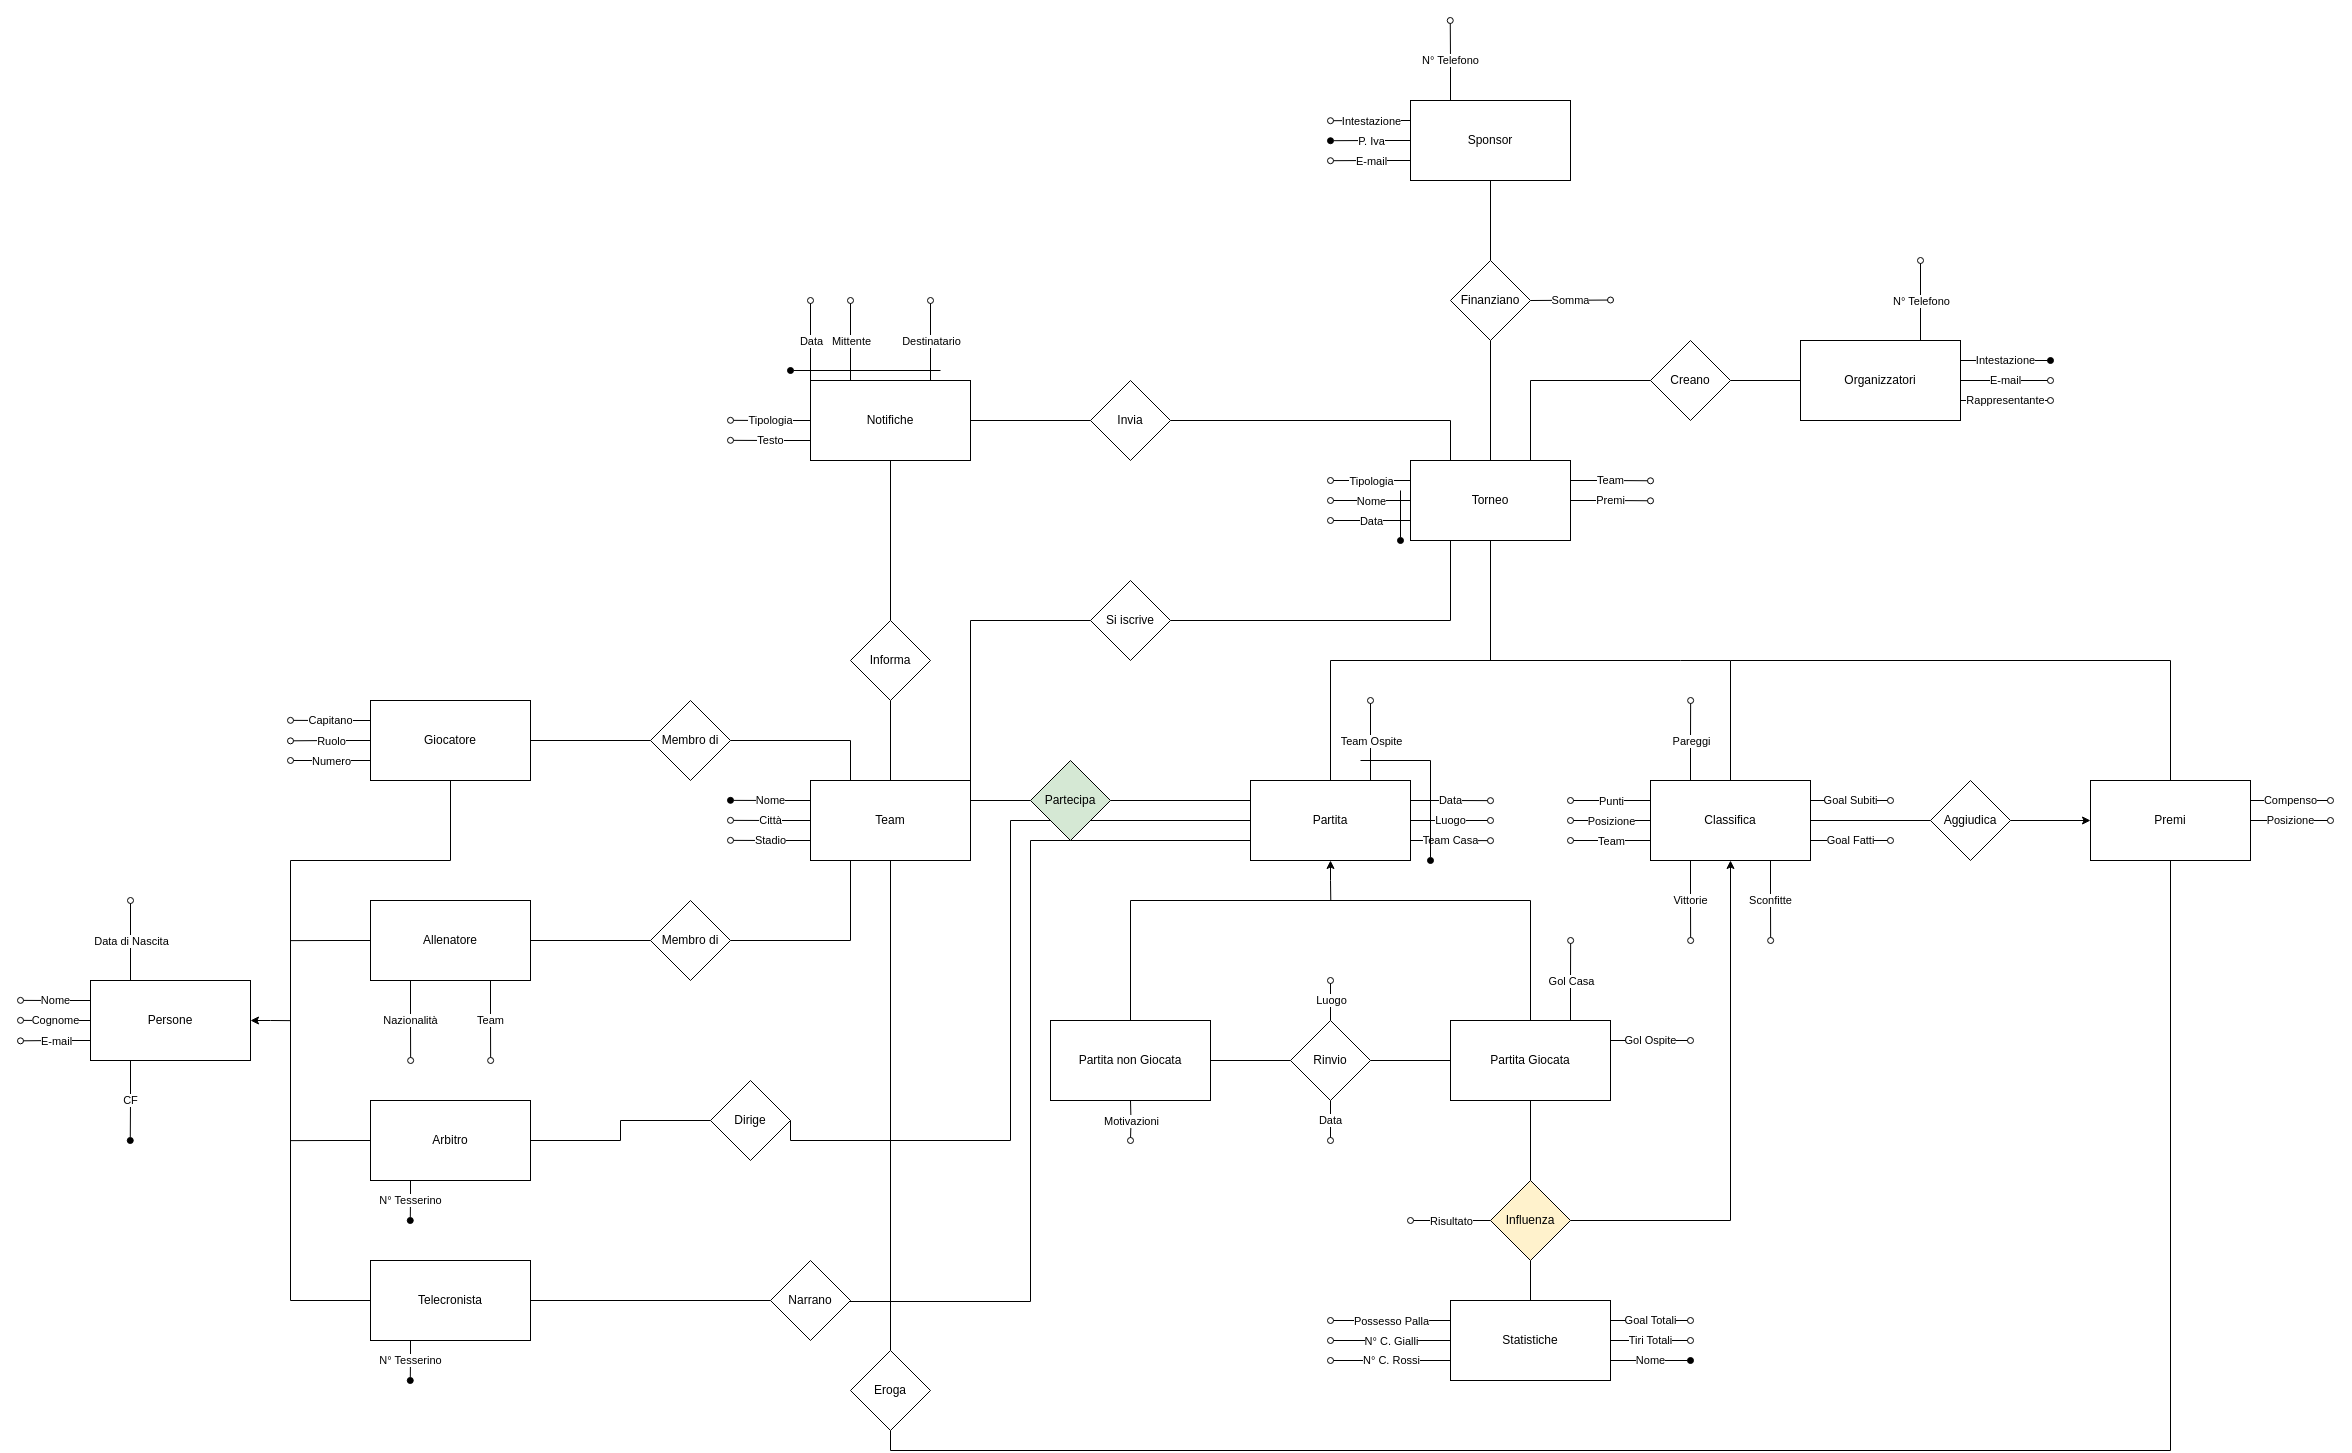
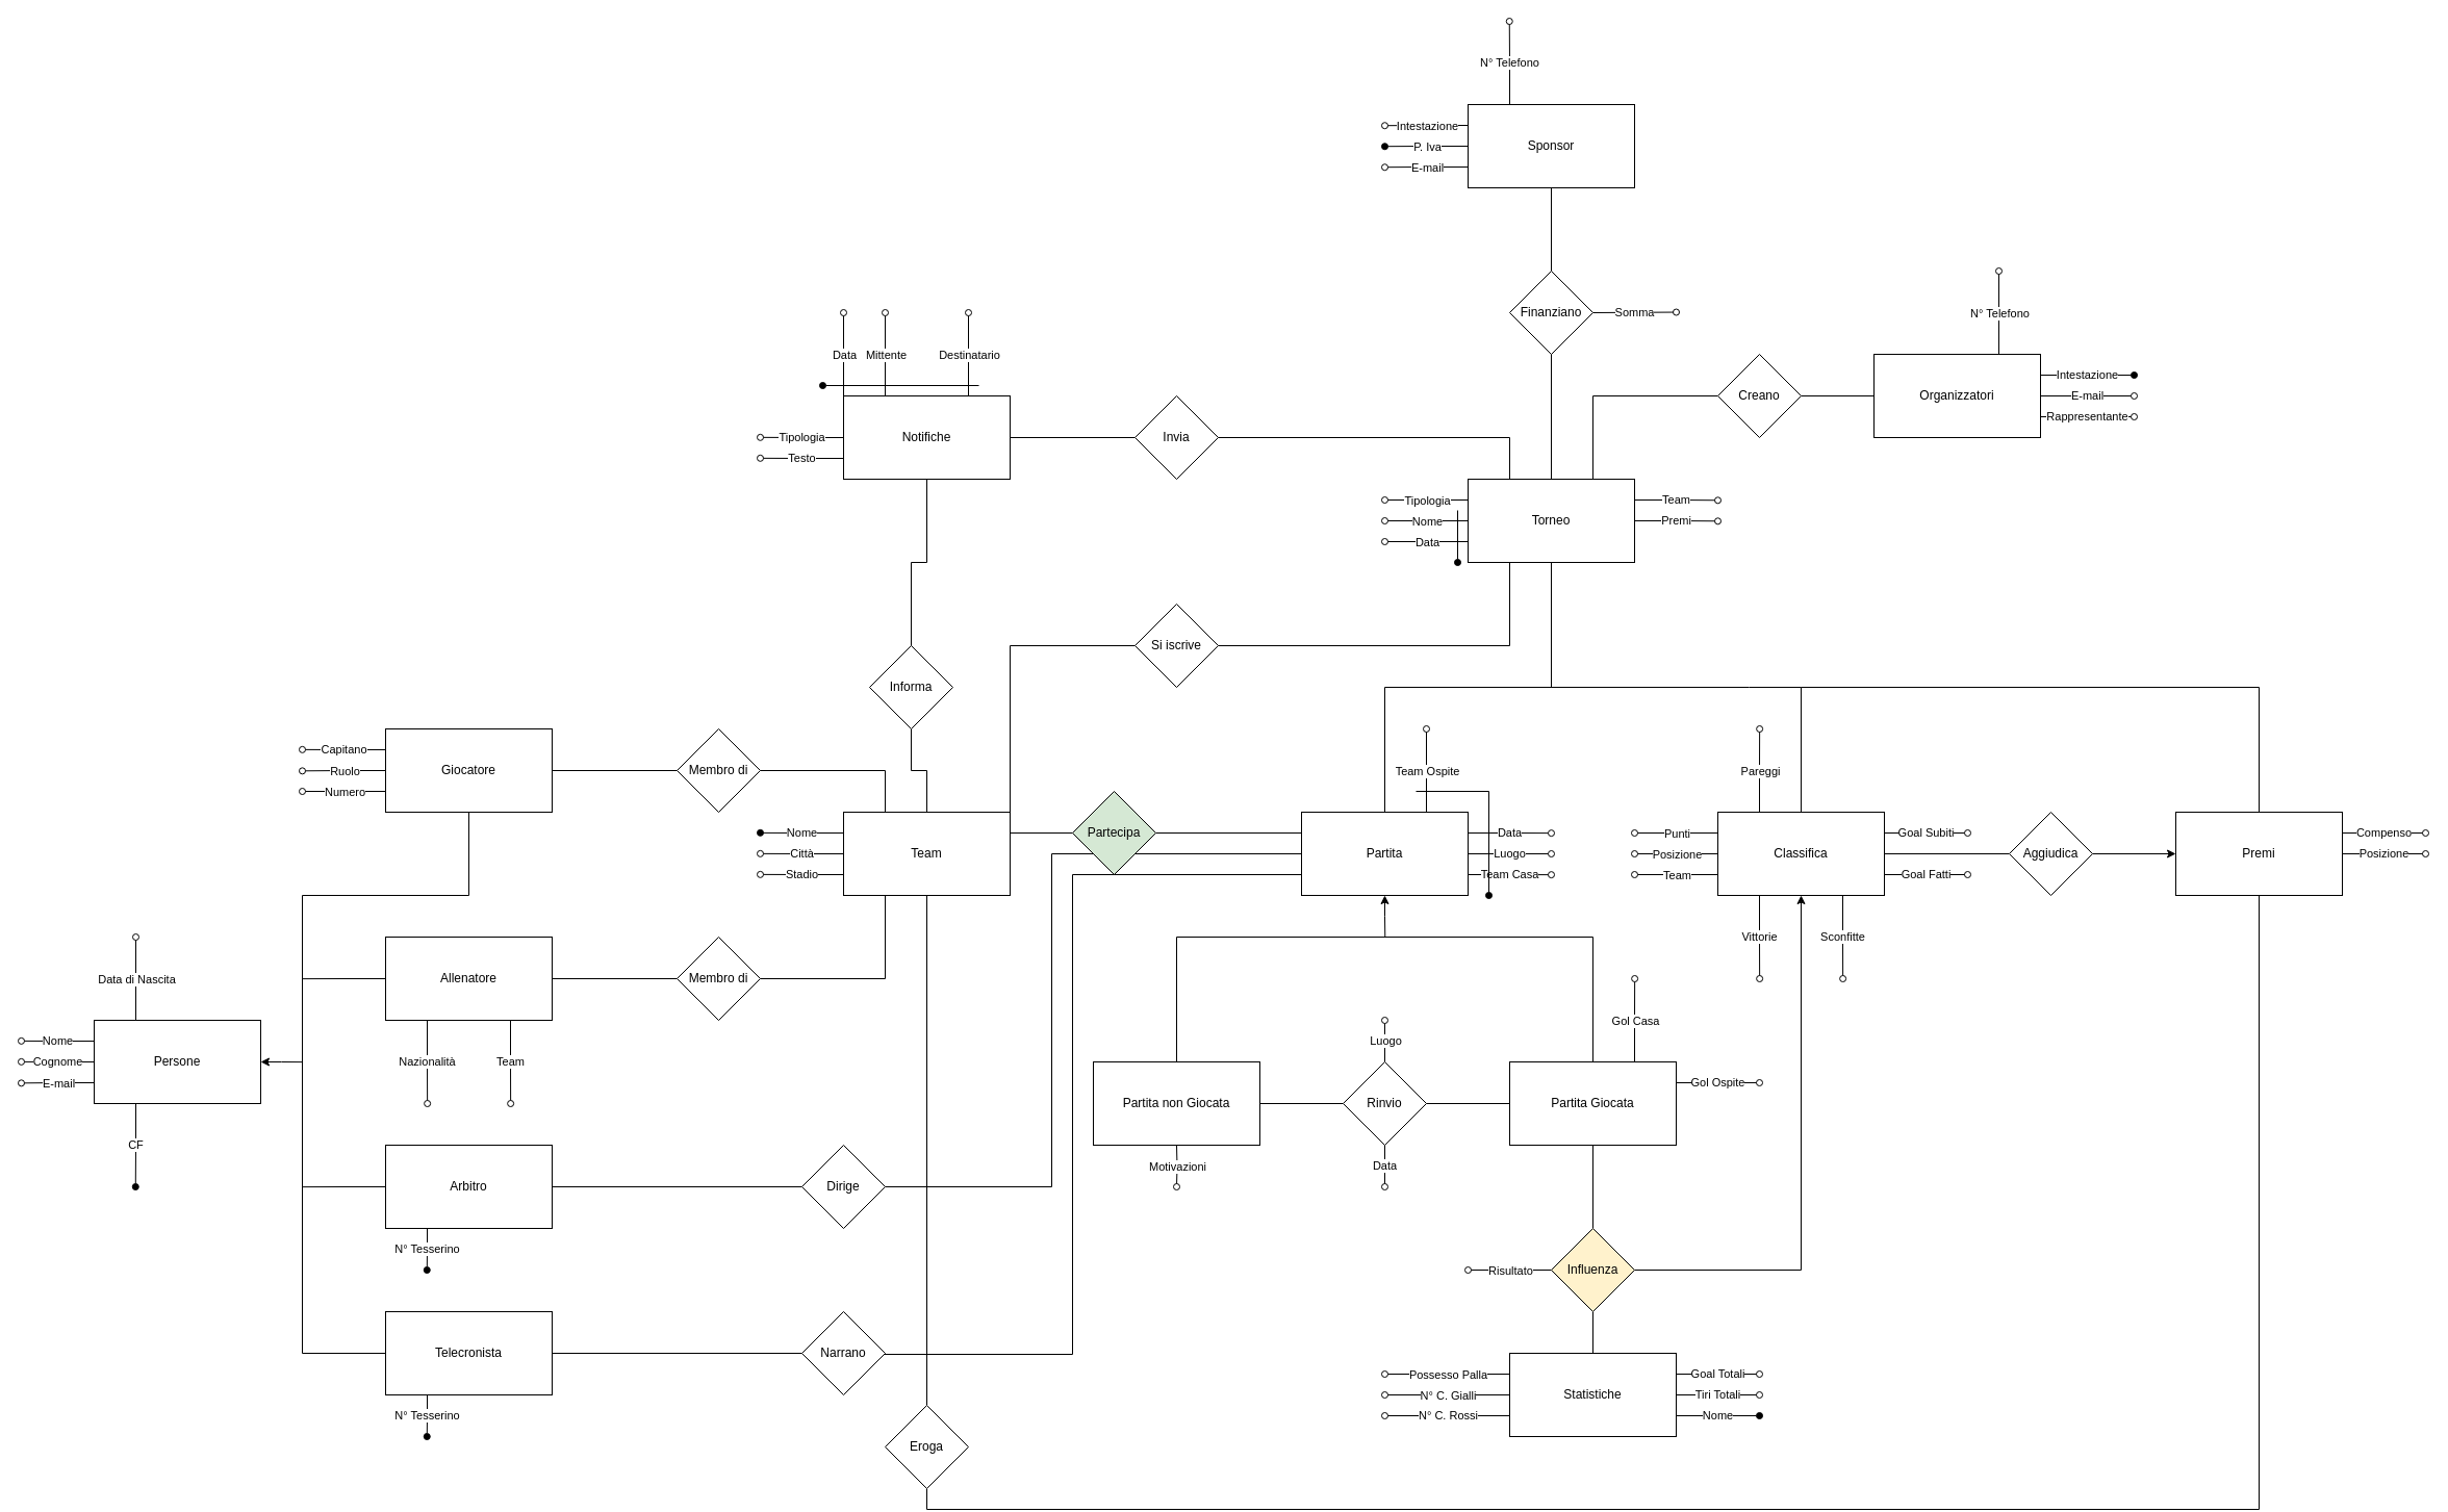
- <mxCell id="41" value="Informa" style="rhombus;whiteSpace=wrap;html=1;" parent="1" vertex="1"><mxGeometry x="850" y="620" width="80" height="80" as="geometry" /></mxCell>
+ <mxCell id="41" value="Informa" style="rhombus;whiteSpace=wrap;html=1;" parent="1" vertex="1"><mxGeometry x="835" y="620" width="80" height="80" as="geometry" /></mxCell>
- <mxCell id="64" value="Dirige" style="rhombus;whiteSpace=wrap;html=1;" parent="1" vertex="1"><mxGeometry x="710" y="1080" width="80" height="80" as="geometry" /></mxCell>
+ <mxCell id="64" value="Dirige" style="rhombus;whiteSpace=wrap;html=1;" parent="1" vertex="1"><mxGeometry x="770" y="1100" width="80" height="80" as="geometry" /></mxCell>
